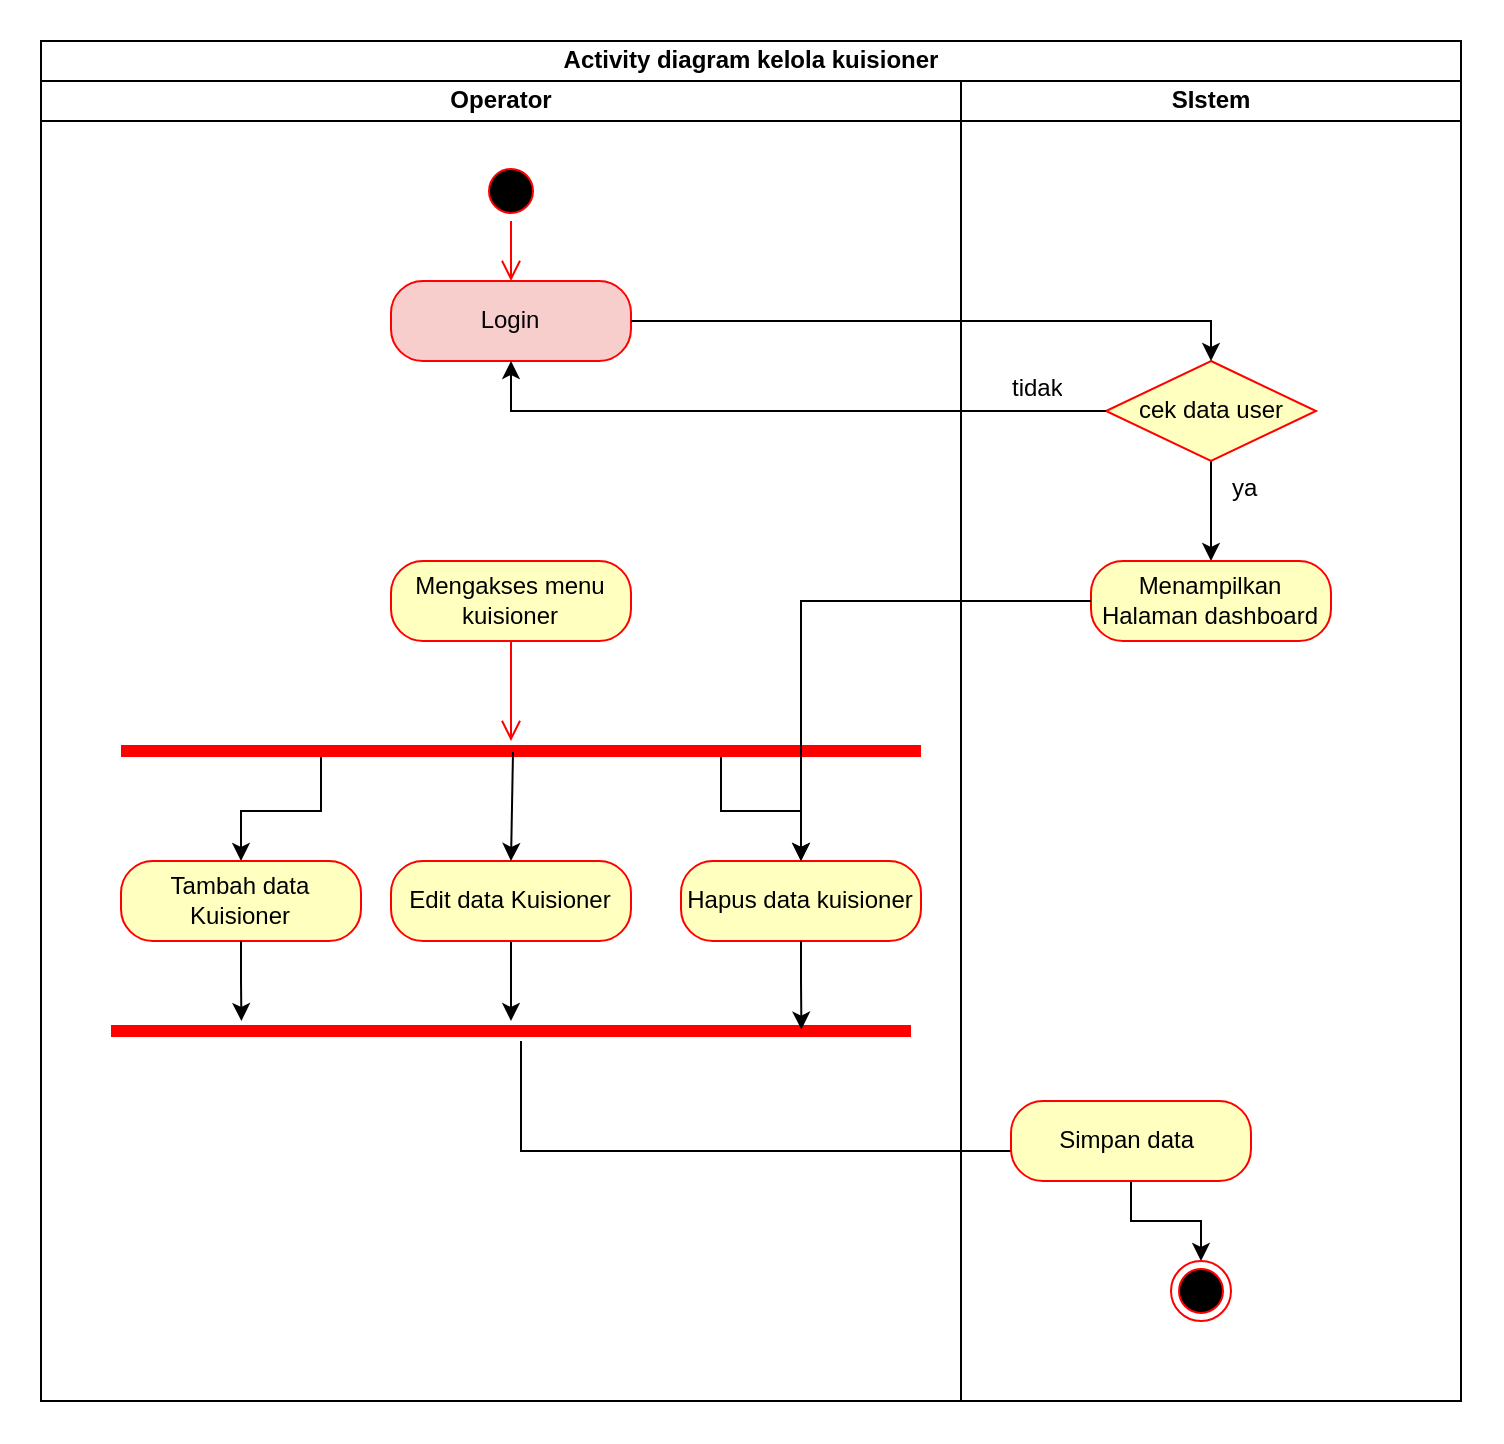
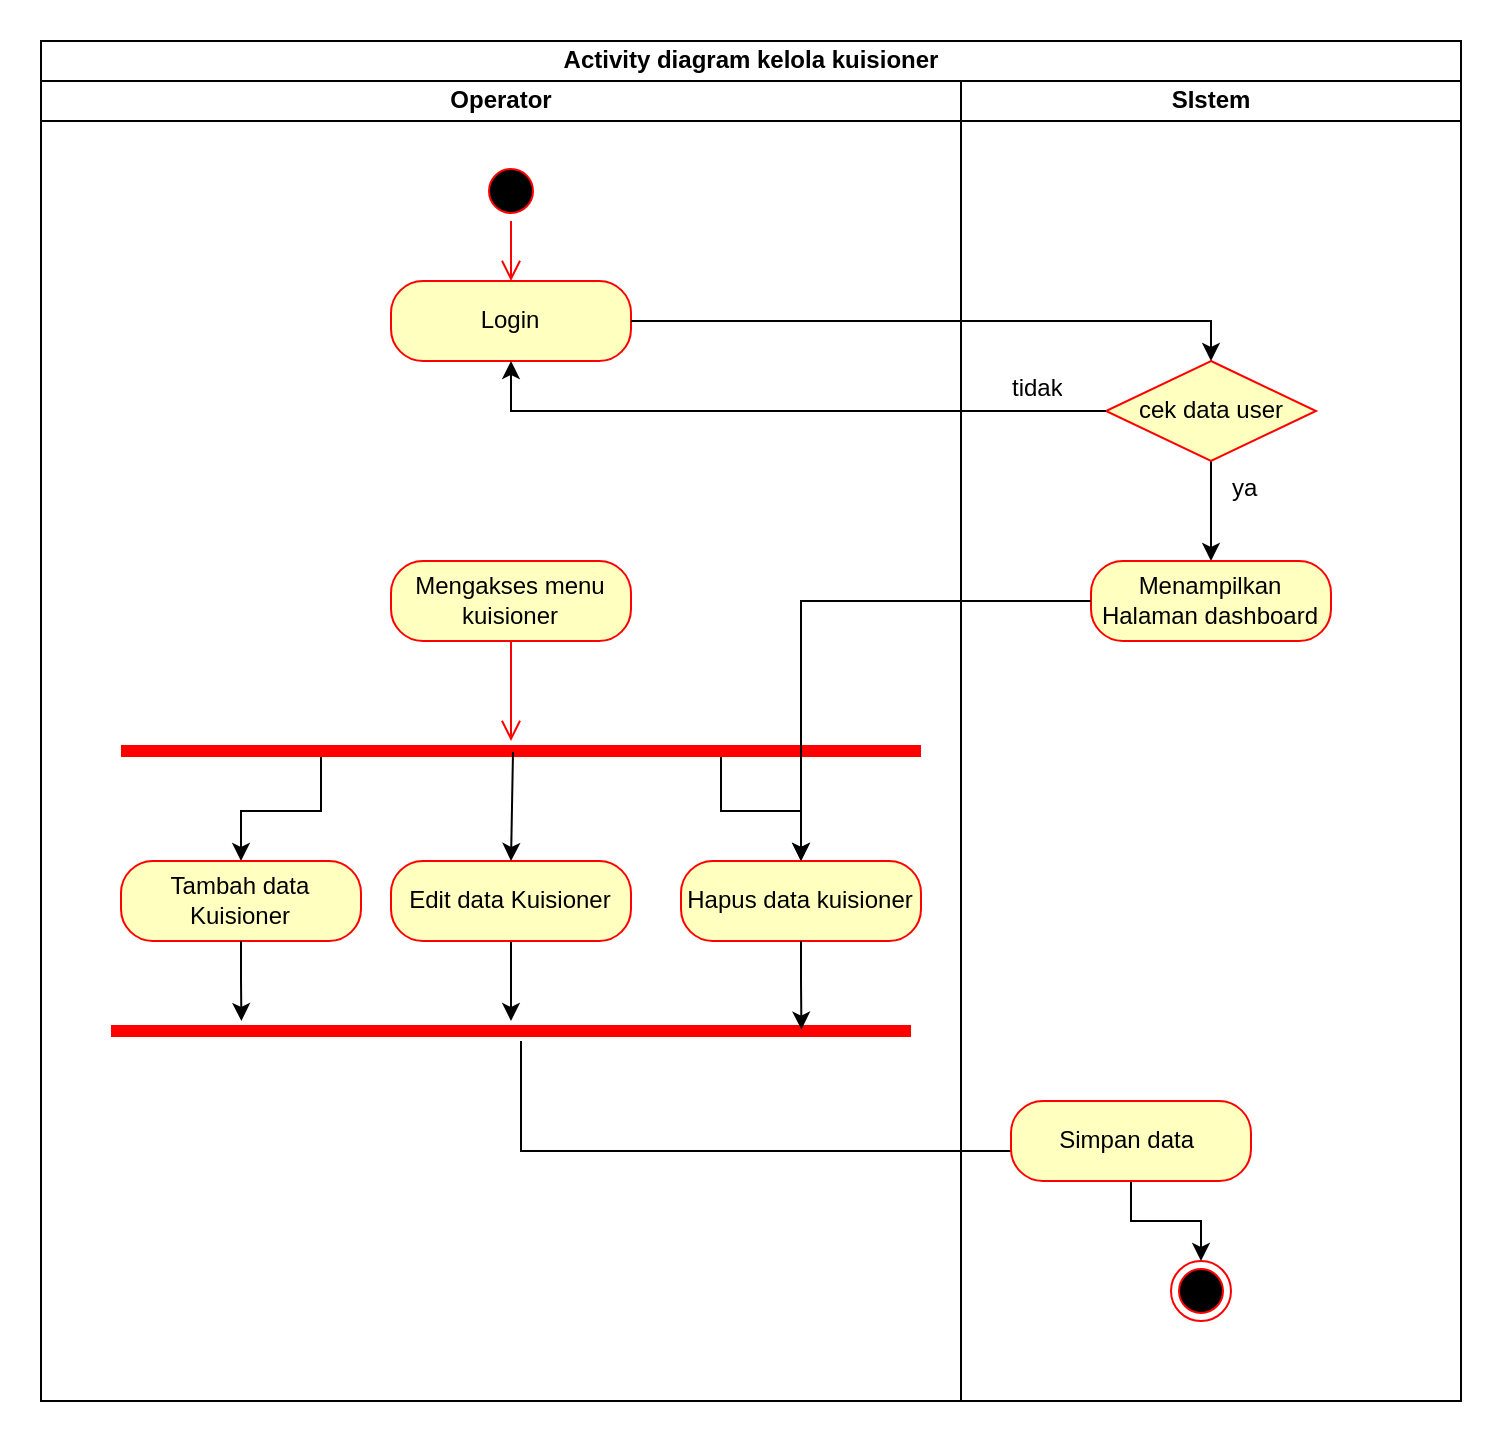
- <mxCell id="6" value="Login" style="rounded=1;whiteSpace=wrap;html=1;arcSize=40;fontColor=#000000;fillColor=#f8cecc;strokeColor=#ff0000;" parent="3" vertex="1"><mxGeometry x="175.0" y="100" width="120" height="40" as="geometry" /></mxCell>
+ <mxCell id="6" value="Login" style="rounded=1;whiteSpace=wrap;html=1;arcSize=40;fontColor=#000000;fillColor=#ffffc0;strokeColor=#ff0000;" parent="3" vertex="1"><mxGeometry x="175.0" y="100" width="120" height="40" as="geometry" /></mxCell>
